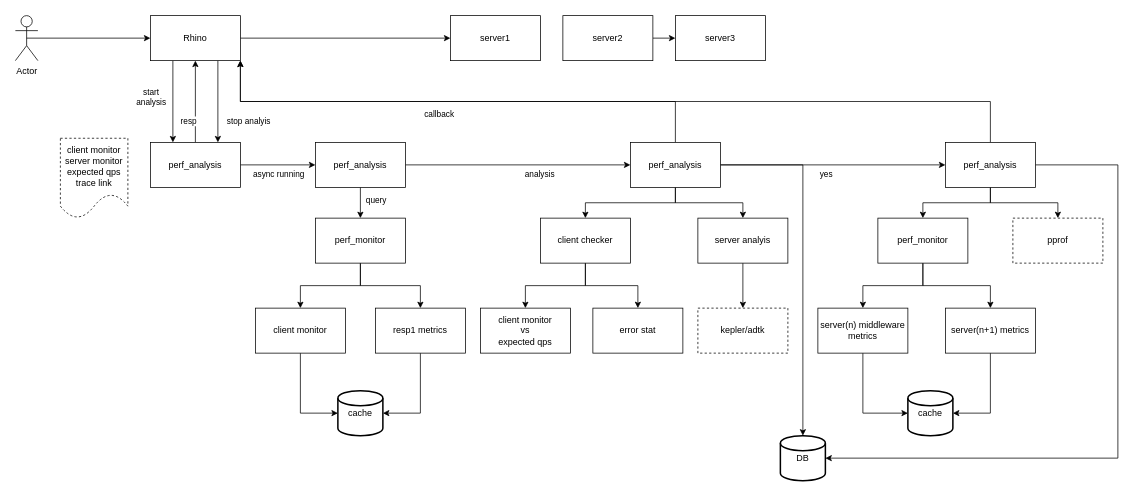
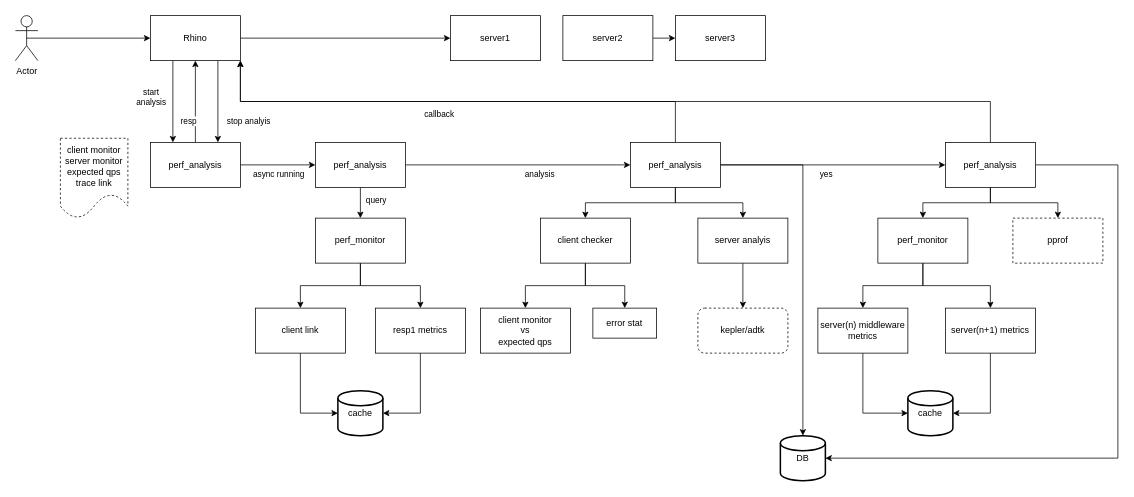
- <mxCell id="27" value="client monitor" style="rounded=0;whiteSpace=wrap;html=1;fillColor=#FFFFFF;" vertex="1" parent="1"><mxGeometry x="340" y="410" width="120" height="60" as="geometry" /></mxCell>
+ <mxCell id="27" value="client link" style="rounded=0;whiteSpace=wrap;html=1;fillColor=#FFFFFF;" vertex="1" parent="1"><mxGeometry x="340" y="410" width="120" height="60" as="geometry" /></mxCell>
- <mxCell id="59" value="error stat" style="rounded=0;whiteSpace=wrap;html=1;fillColor=#FFFFFF;" vertex="1" parent="1"><mxGeometry x="790" y="410" width="120" height="60" as="geometry" /></mxCell>
+ <mxCell id="59" value="error stat" style="rounded=0;whiteSpace=wrap;html=1;fillColor=#FFFFFF;" vertex="1" parent="1"><mxGeometry x="790" y="410" width="85" height="40" as="geometry" /></mxCell>
- <mxCell id="36" value="kepler/adtk" style="rounded=0;whiteSpace=wrap;html=1;fillColor=#FFFFFF;dashed=1;" vertex="1" parent="1"><mxGeometry x="930" y="410" width="120" height="60" as="geometry" /></mxCell>
+ <mxCell id="36" value="kepler/adtk" style="whiteSpace=wrap;html=1;fillColor=#FFFFFF;dashed=1;rounded=1;" vertex="1" parent="1"><mxGeometry x="930" y="410" width="120" height="60" as="geometry" /></mxCell>
